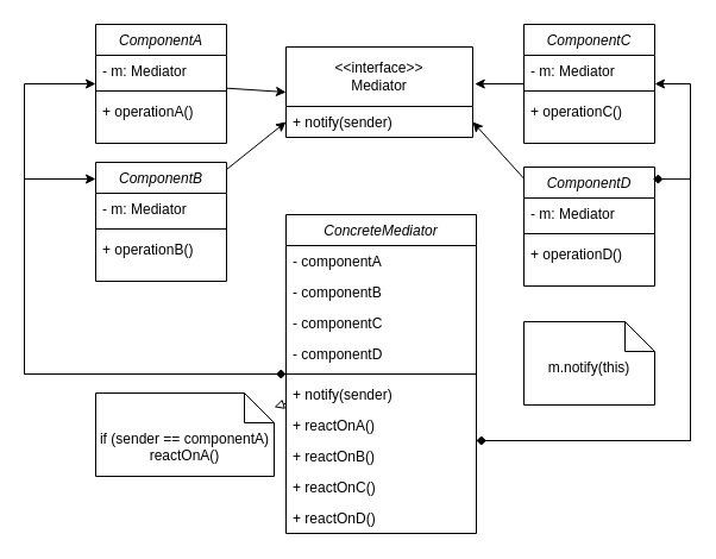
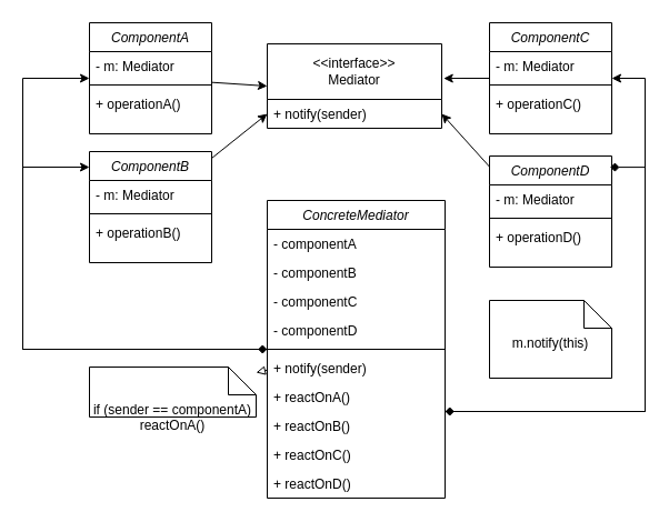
- <mxCell id="37" value="if (sender == componentA)&lt;br&gt;reactOnA()" style="shape=note2;boundedLbl=1;whiteSpace=wrap;html=1;size=25;verticalAlign=top;align=center;" vertex="1" parent="2"><mxGeometry x="60" y="310" width="150" height="70" as="geometry" /></mxCell>
+ <mxCell id="37" value="if (sender == componentA)&lt;br&gt;reactOnA()" style="shape=note2;boundedLbl=1;whiteSpace=wrap;html=1;size=25;verticalAlign=top;align=center;" vertex="1" parent="2"><mxGeometry x="60" y="310" width="150" height="45" as="geometry" /></mxCell>
